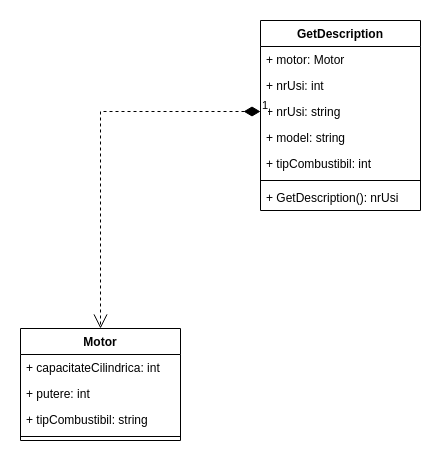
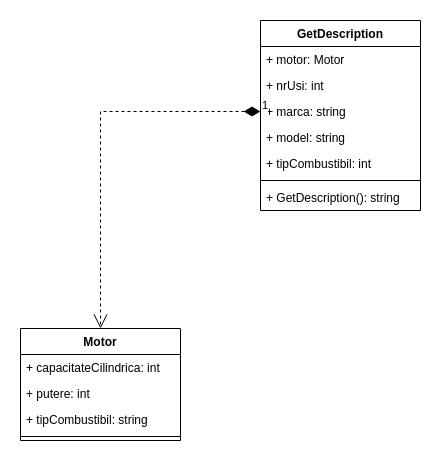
- <mxCell id="5" value="+ nrUsi: string" style="text;strokeColor=none;fillColor=none;align=left;verticalAlign=top;spacingLeft=4;spacingRight=4;overflow=hidden;rotatable=0;points=[[0,0.5],[1,0.5]];portConstraint=eastwest;" vertex="1" parent="2"><mxGeometry y="78" width="160" height="26" as="geometry" /></mxCell>
+ <mxCell id="5" value="+ marca: string" style="text;strokeColor=none;fillColor=none;align=left;verticalAlign=top;spacingLeft=4;spacingRight=4;overflow=hidden;rotatable=0;points=[[0,0.5],[1,0.5]];portConstraint=eastwest;" vertex="1" parent="2"><mxGeometry y="78" width="160" height="26" as="geometry" /></mxCell>
- <mxCell id="9" value="+ GetDescription(): nrUsi" style="text;strokeColor=none;fillColor=none;align=left;verticalAlign=top;spacingLeft=4;spacingRight=4;overflow=hidden;rotatable=0;points=[[0,0.5],[1,0.5]];portConstraint=eastwest;" vertex="1" parent="2"><mxGeometry y="164" width="160" height="26" as="geometry" /></mxCell>
+ <mxCell id="9" value="+ GetDescription(): string" style="text;strokeColor=none;fillColor=none;align=left;verticalAlign=top;spacingLeft=4;spacingRight=4;overflow=hidden;rotatable=0;points=[[0,0.5],[1,0.5]];portConstraint=eastwest;" vertex="1" parent="2"><mxGeometry y="164" width="160" height="26" as="geometry" /></mxCell>
